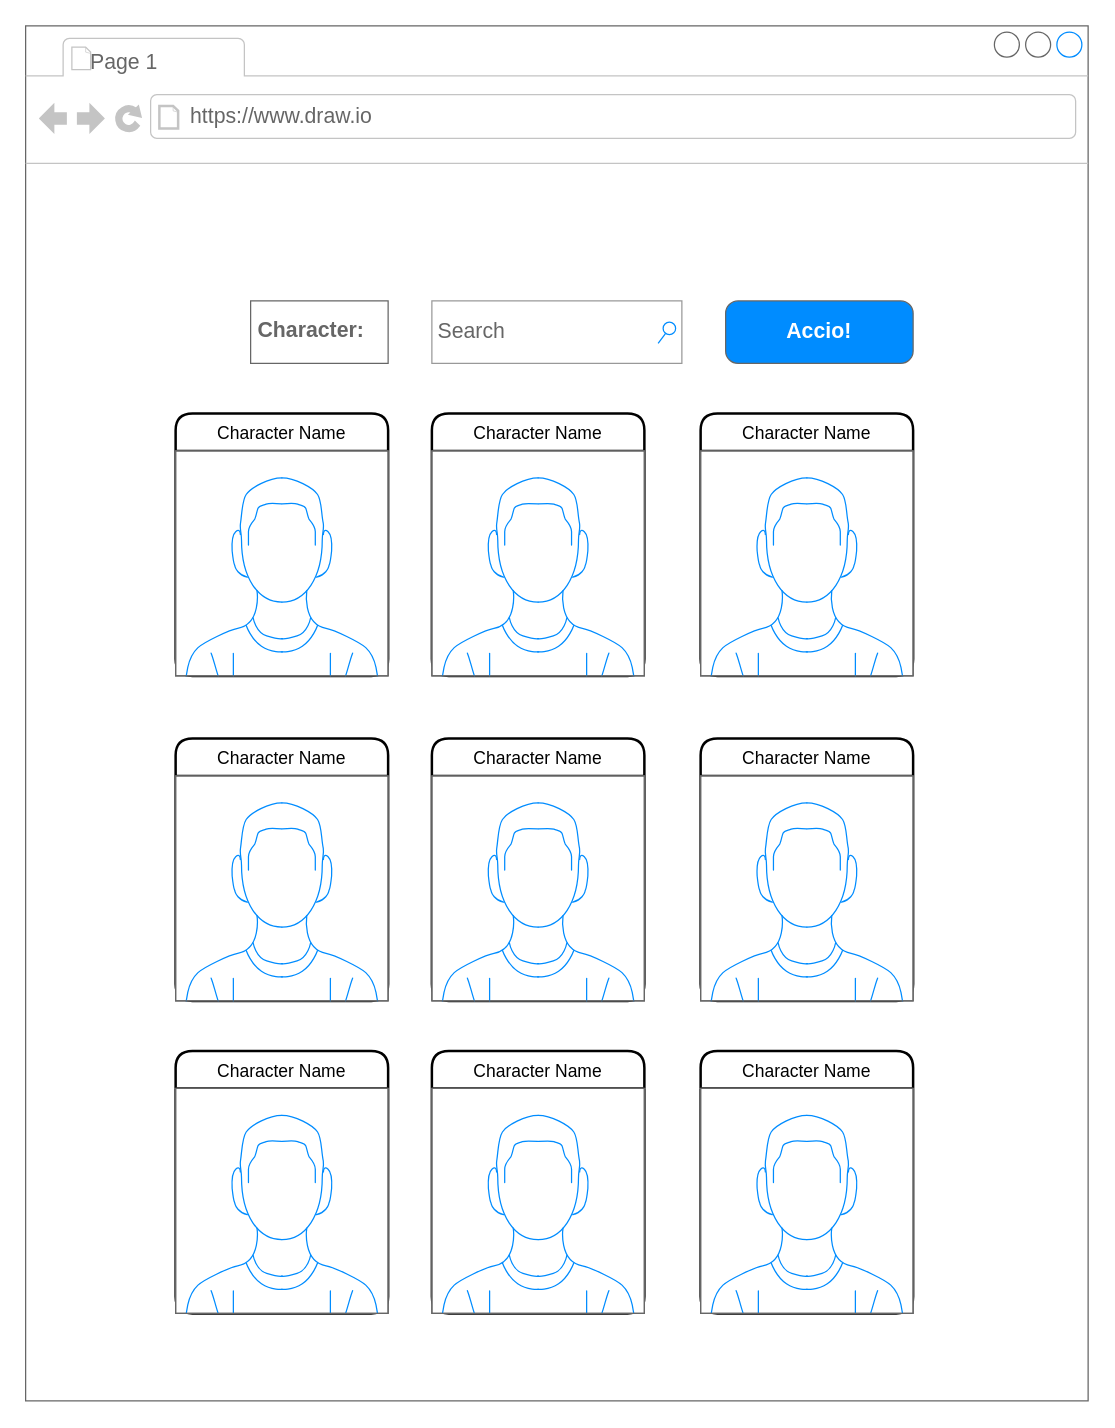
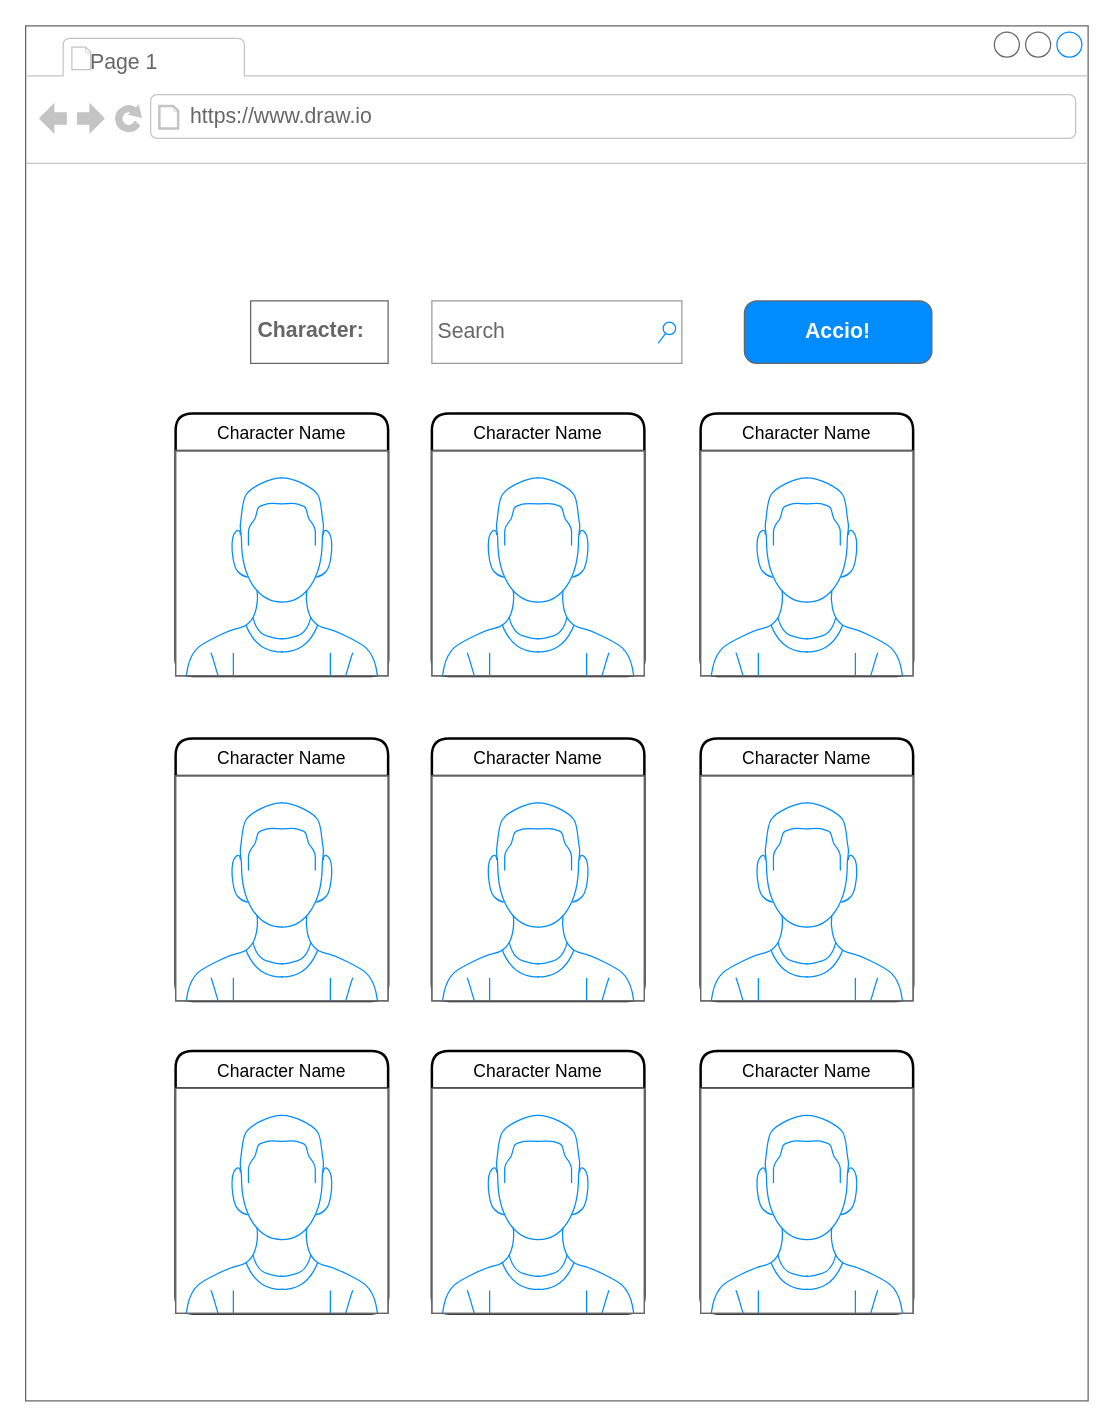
- <mxCell id="7" value="Accio!" style="strokeWidth=1;shadow=0;dashed=0;align=center;html=1;shape=mxgraph.mockup.buttons.button;strokeColor=#666666;fontColor=#ffffff;mainText=;buttonStyle=round;fontSize=17;fontStyle=1;fillColor=#008cff;whiteSpace=wrap;" vertex="1" parent="2"><mxGeometry x="560" y="220" width="150" height="50" as="geometry" /></mxCell>
+ <mxCell id="7" value="Accio!" style="strokeWidth=1;shadow=0;dashed=0;align=center;html=1;shape=mxgraph.mockup.buttons.button;strokeColor=#666666;fontColor=#ffffff;mainText=;buttonStyle=round;fontSize=17;fontStyle=1;fillColor=#008cff;whiteSpace=wrap;" vertex="1" parent="2"><mxGeometry x="575" y="220" width="150" height="50" as="geometry" /></mxCell>
